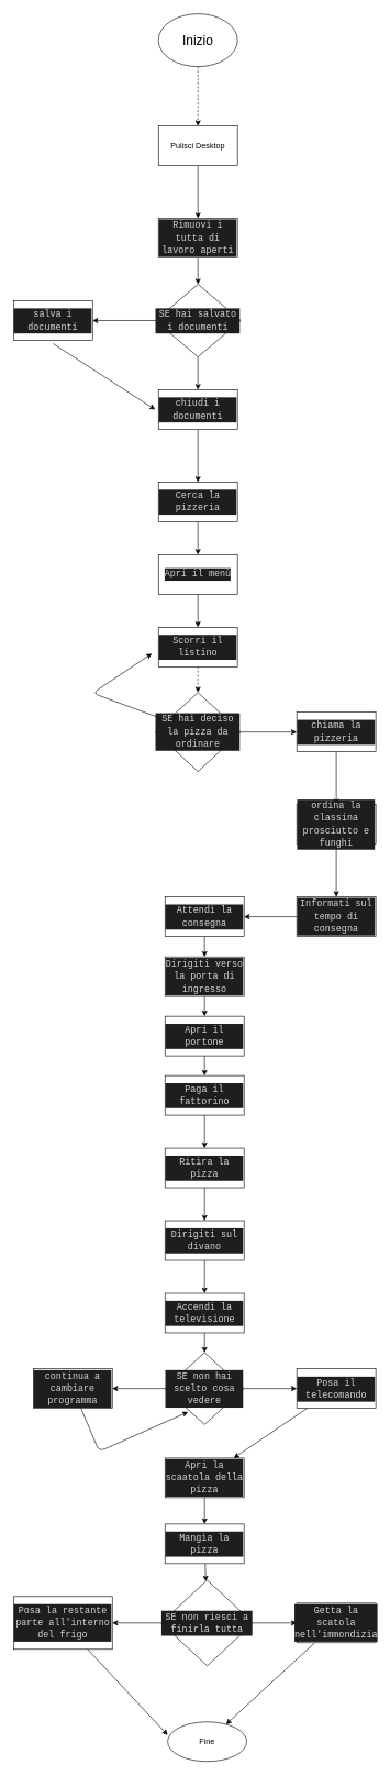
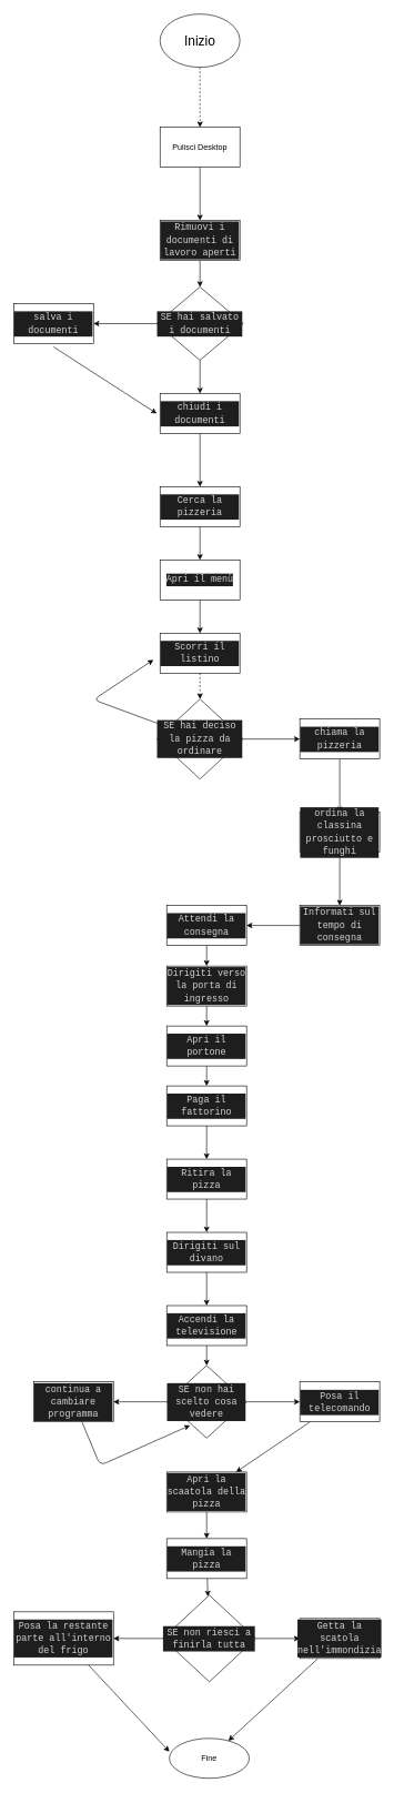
- <mxCell id="7" value="&lt;div style=&quot;color: rgb(212 , 212 , 212) ; background-color: rgb(30 , 30 , 30) ; font-family: &amp;#34;consolas&amp;#34; , &amp;#34;courier new&amp;#34; , monospace ; font-size: 14px ; line-height: 19px&quot;&gt;Rimuovi i tutta di lavoro aperti&lt;/div&gt;" style="whiteSpace=wrap;html=1;" vertex="1" parent="1"><mxGeometry x="240" y="330" width="120" height="60" as="geometry" /></mxCell>
+ <mxCell id="7" value="&lt;div style=&quot;color: rgb(212 , 212 , 212) ; background-color: rgb(30 , 30 , 30) ; font-family: &amp;#34;consolas&amp;#34; , &amp;#34;courier new&amp;#34; , monospace ; font-size: 14px ; line-height: 19px&quot;&gt;Rimuovi i documenti di lavoro aperti&lt;/div&gt;" style="whiteSpace=wrap;html=1;" vertex="1" parent="1"><mxGeometry x="240" y="330" width="120" height="60" as="geometry" /></mxCell>
